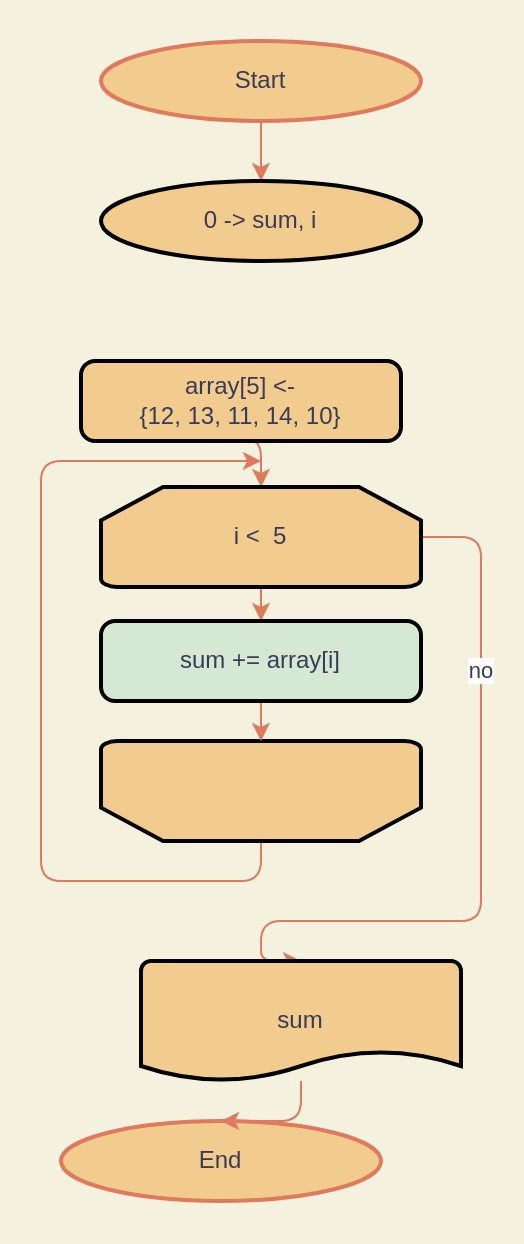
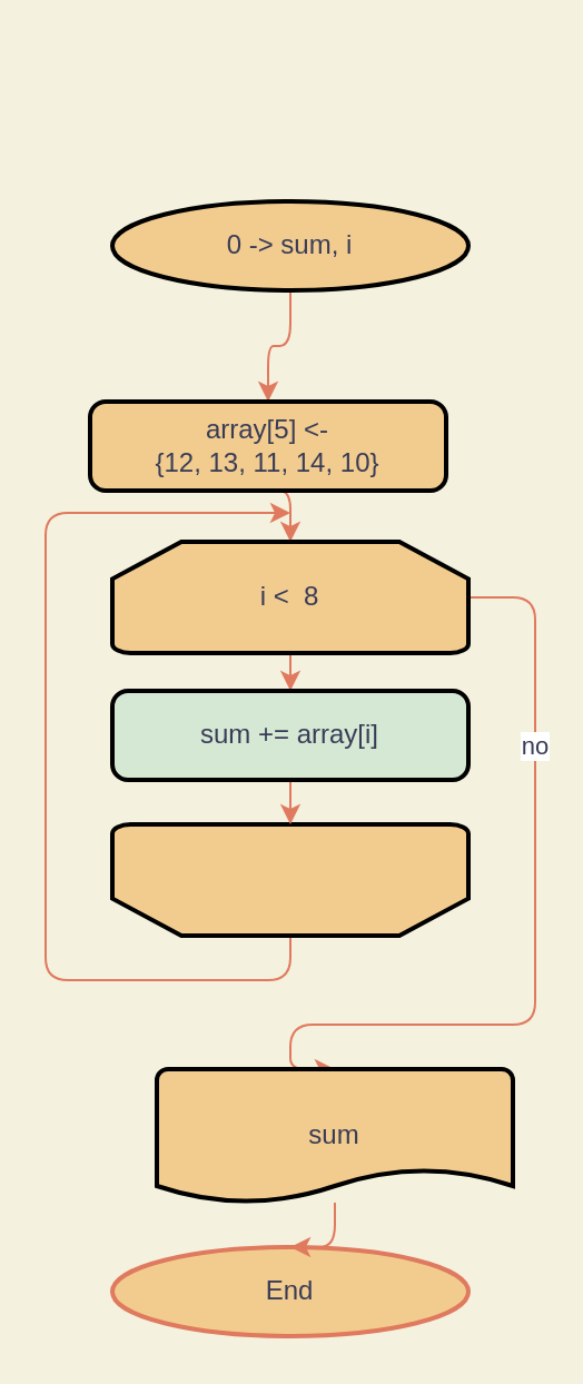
- <mxCell id="3" value="Start" style="strokeWidth=2;html=1;shape=mxgraph.flowchart.start_1;whiteSpace=wrap;fillColor=#F2CC8F;strokeColor=#E07A5F;fontColor=#393C56;" vertex="1" parent="1"><mxGeometry x="50" y="20" width="160" height="40" as="geometry" /></mxCell>
- <mxCell id="2" style="edgeStyle=orthogonalEdgeStyle;curved=0;rounded=1;sketch=0;orthogonalLoop=1;jettySize=auto;html=1;exitX=0.5;exitY=1;exitDx=0;exitDy=0;exitPerimeter=0;entryX=0.5;entryY=0;entryDx=0;entryDy=0;fontColor=#393C56;strokeColor=#E07A5F;fillColor=#F2CC8F;" edge="1" parent="1" source="3" target="6"><mxGeometry relative="1" as="geometry" /></mxCell>
+ <mxCell id="5" style="edgeStyle=orthogonalEdgeStyle;curved=0;rounded=1;sketch=0;orthogonalLoop=1;jettySize=auto;html=1;exitX=0.5;exitY=1;exitDx=0;exitDy=0;fontColor=#393C56;strokeColor=#E07A5F;fillColor=#F2CC8F;" edge="1" parent="1" source="6" target="8"><mxGeometry relative="1" as="geometry" /></mxCell>
- <mxCell id="11" value="i &amp;lt;&amp;nbsp; 5" style="strokeWidth=2;html=1;shape=mxgraph.flowchart.loop_limit;whiteSpace=wrap;rounded=0;sketch=0;fontColor=#393C56;fillColor=#F2CC8F;" vertex="1" parent="1"><mxGeometry x="50" y="243" width="160" height="50" as="geometry" /></mxCell>
+ <mxCell id="11" value="i &amp;lt;&amp;nbsp; 8" style="strokeWidth=2;html=1;shape=mxgraph.flowchart.loop_limit;whiteSpace=wrap;rounded=0;sketch=0;fontColor=#393C56;fillColor=#F2CC8F;" vertex="1" parent="1"><mxGeometry x="50" y="243" width="160" height="50" as="geometry" /></mxCell>
- <mxCell id="4" value="End" style="strokeWidth=2;html=1;shape=mxgraph.flowchart.start_1;whiteSpace=wrap;fillColor=#F2CC8F;strokeColor=#E07A5F;fontColor=#393C56;" vertex="1" parent="1"><mxGeometry x="30" y="560" width="160" height="40" as="geometry" /></mxCell>
+ <mxCell id="4" value="End" style="strokeWidth=2;html=1;shape=mxgraph.flowchart.start_1;whiteSpace=wrap;fillColor=#F2CC8F;strokeColor=#E07A5F;fontColor=#393C56;" vertex="1" parent="1"><mxGeometry x="50" y="560" width="160" height="40" as="geometry" /></mxCell>
